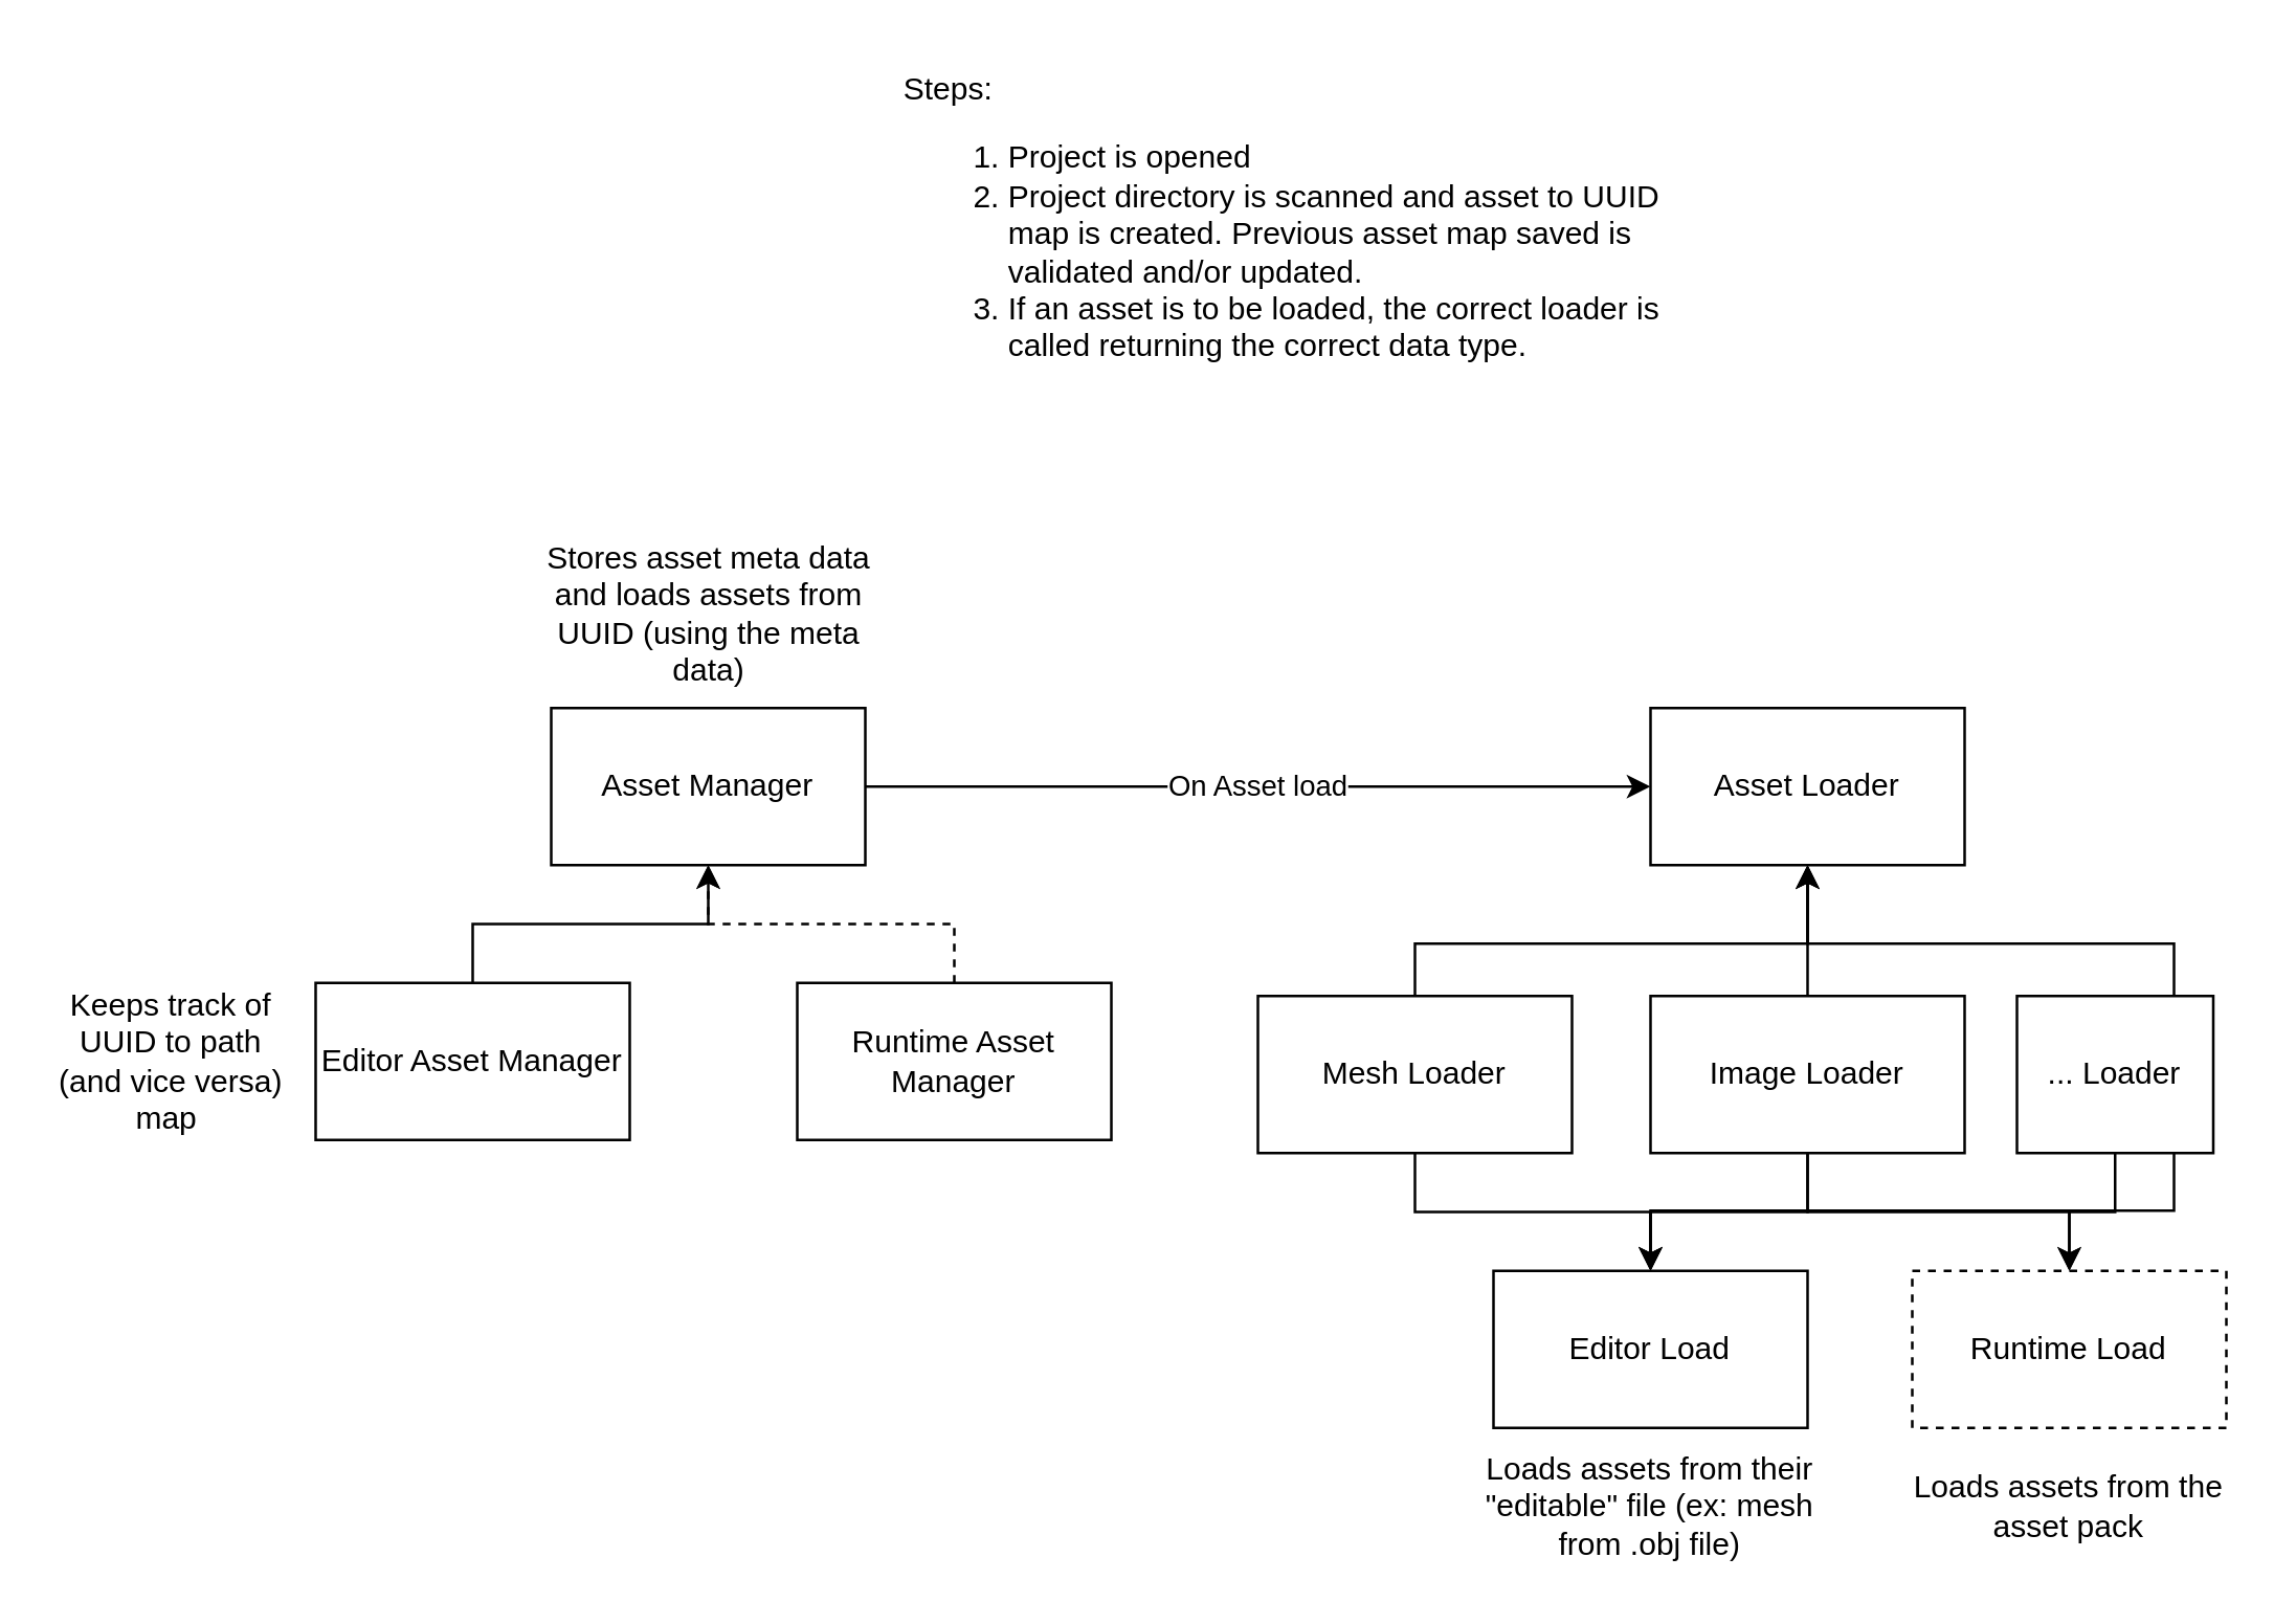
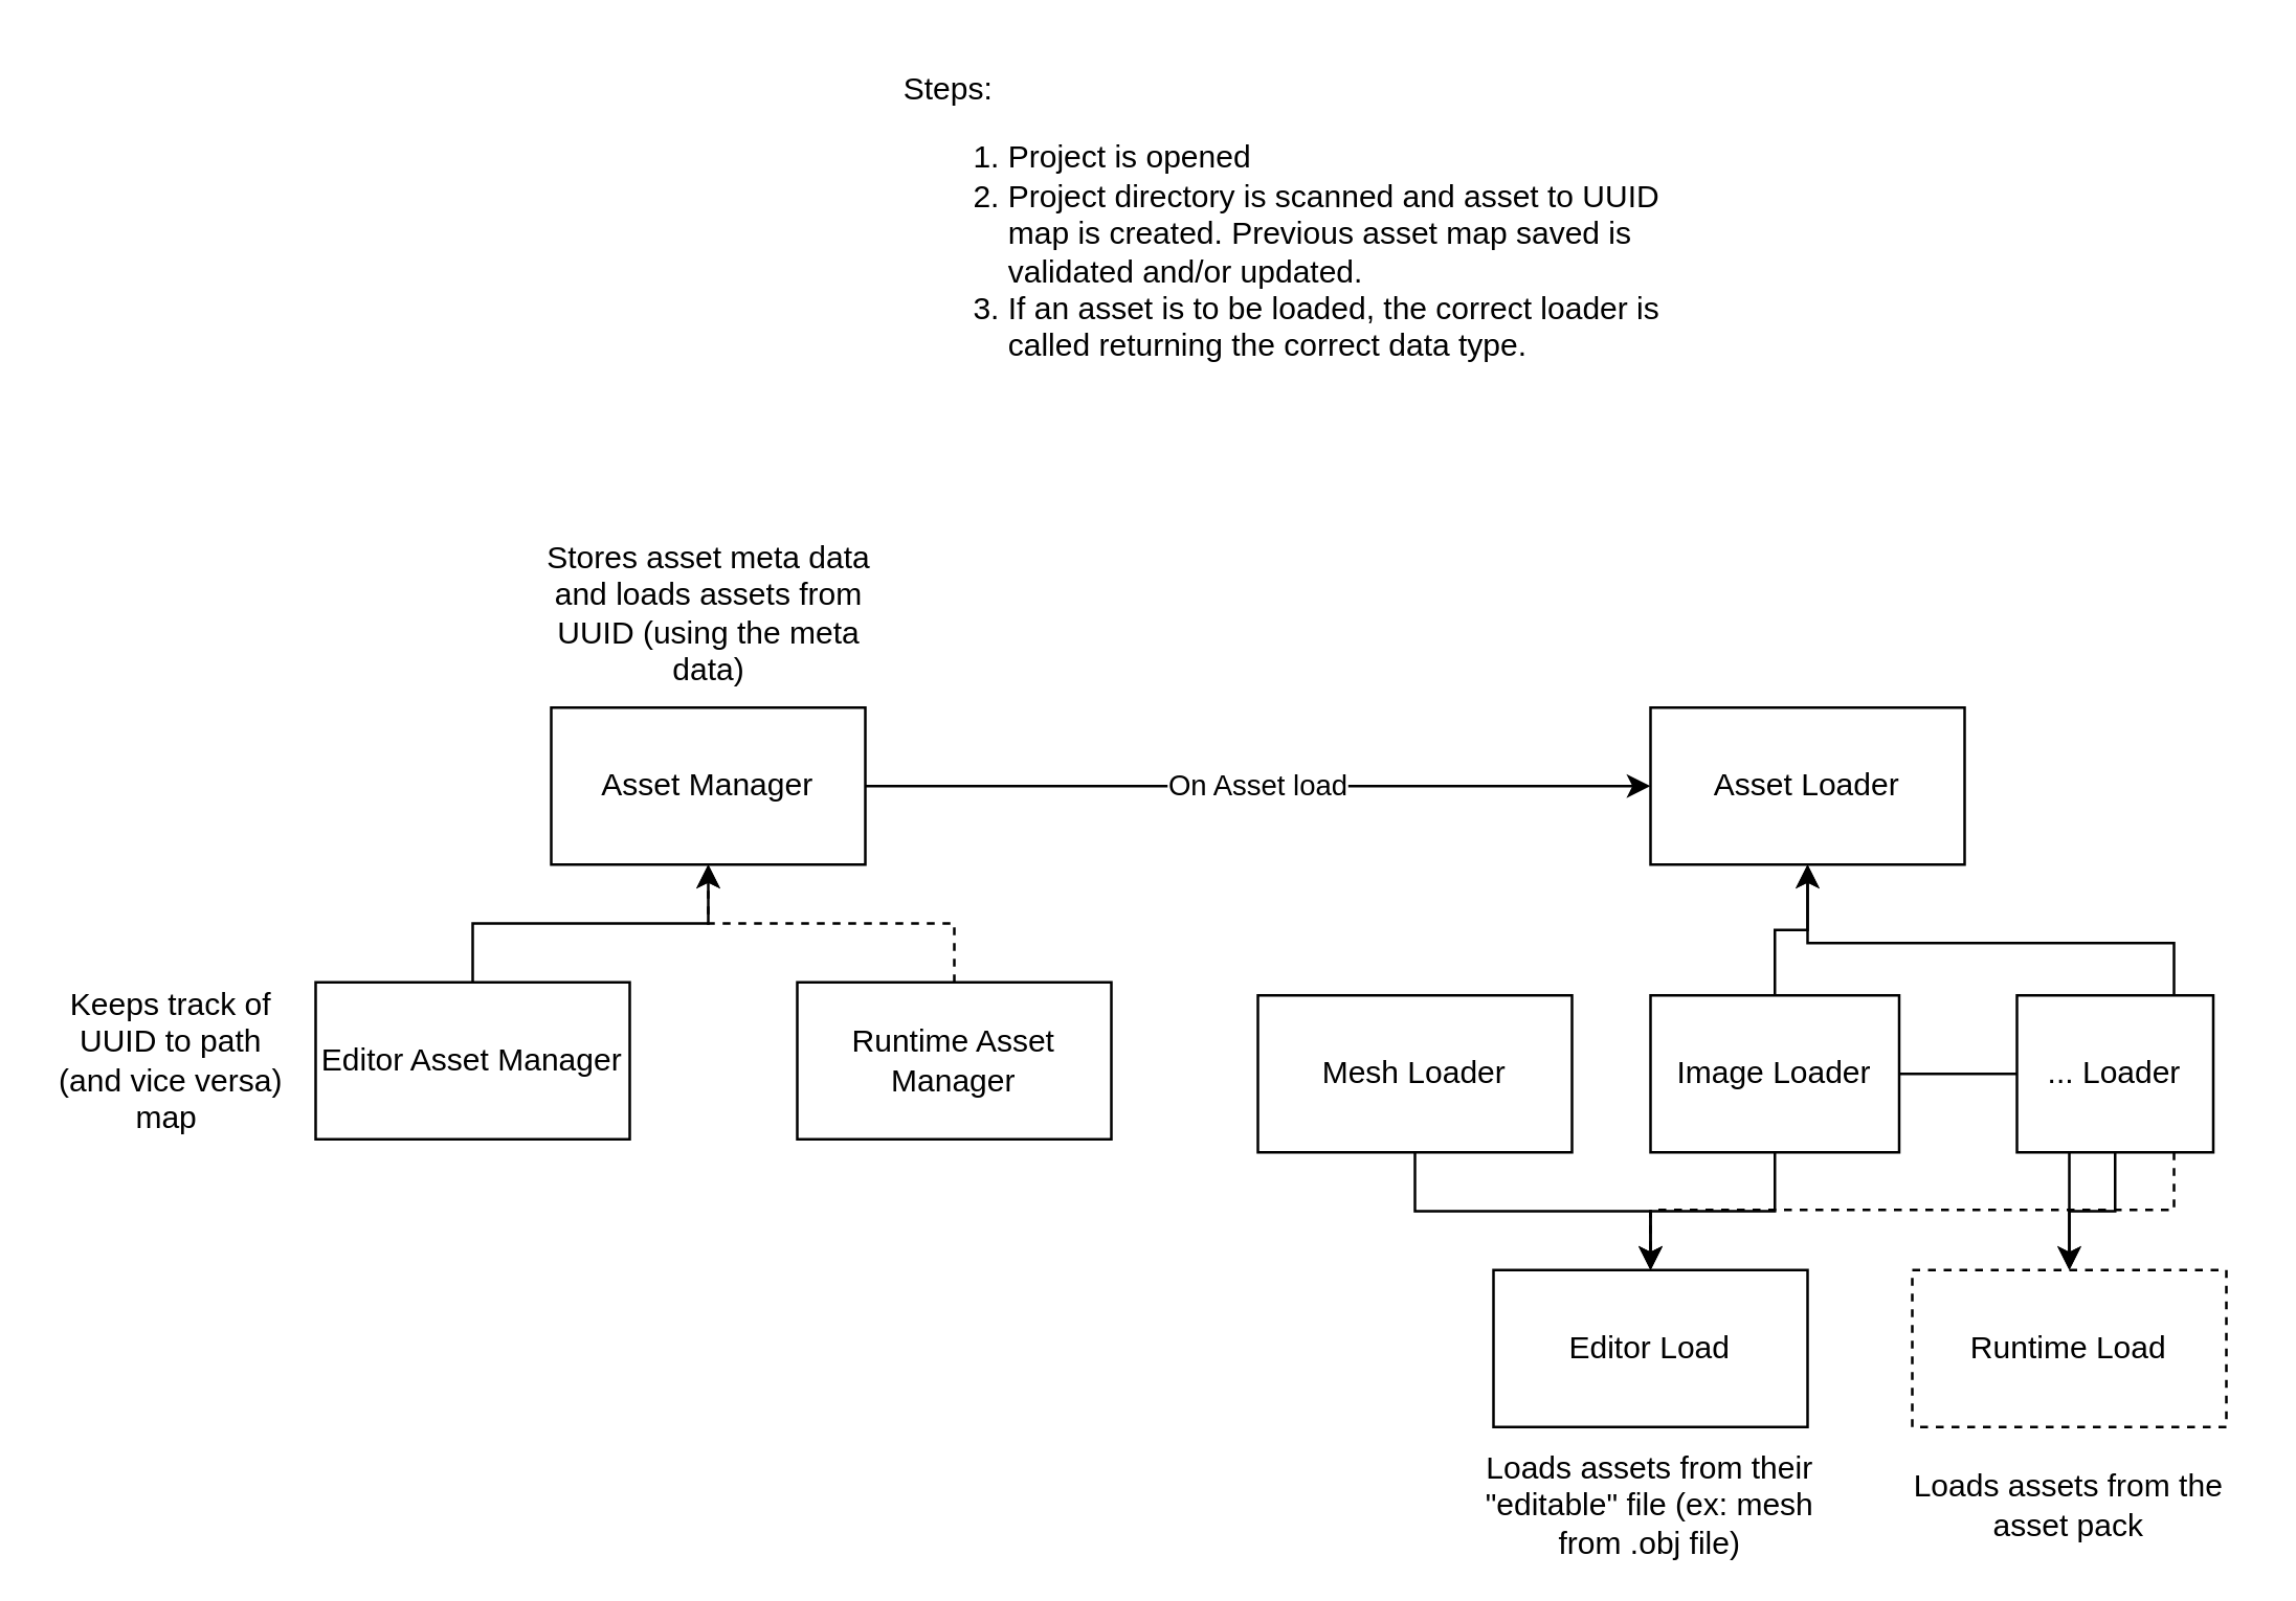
- <mxCell id="12" style="edgeStyle=orthogonalEdgeStyle;rounded=0;orthogonalLoop=1;jettySize=auto;html=1;" parent="1" source="14" target="11" edge="1"><mxGeometry relative="1" as="geometry"><Array as="points"><mxPoint x="540" y="360" /><mxPoint x="690" y="360" /></Array></mxGeometry></mxCell>
- <mxCell id="18" value="Image Loader" style="rounded=0;whiteSpace=wrap;html=1;" parent="1" vertex="1"><mxGeometry x="630" y="380" width="120" height="60" as="geometry" /></mxCell>
+ <mxCell id="18" value="Image Loader" style="rounded=0;whiteSpace=wrap;html=1;" parent="1" vertex="1"><mxGeometry x="630" y="380" width="95" height="60" as="geometry" /></mxCell>
- <mxCell id="20" style="edgeStyle=orthogonalEdgeStyle;rounded=0;orthogonalLoop=1;jettySize=auto;html=1;entryX=0.5;entryY=0;entryDx=0;entryDy=0;" parent="1" source="22" target="23" edge="1"><mxGeometry relative="1" as="geometry"><Array as="points"><mxPoint x="830" y="462" /><mxPoint x="630" y="462" /></Array></mxGeometry></mxCell>
+ <mxCell id="20" style="edgeStyle=orthogonalEdgeStyle;rounded=0;orthogonalLoop=1;jettySize=auto;html=1;entryX=0.5;entryY=0;entryDx=0;entryDy=0;dashed=1;" parent="1" source="22" target="23" edge="1"><mxGeometry relative="1" as="geometry"><Array as="points"><mxPoint x="830" y="462" /><mxPoint x="630" y="462" /></Array></mxGeometry></mxCell>
